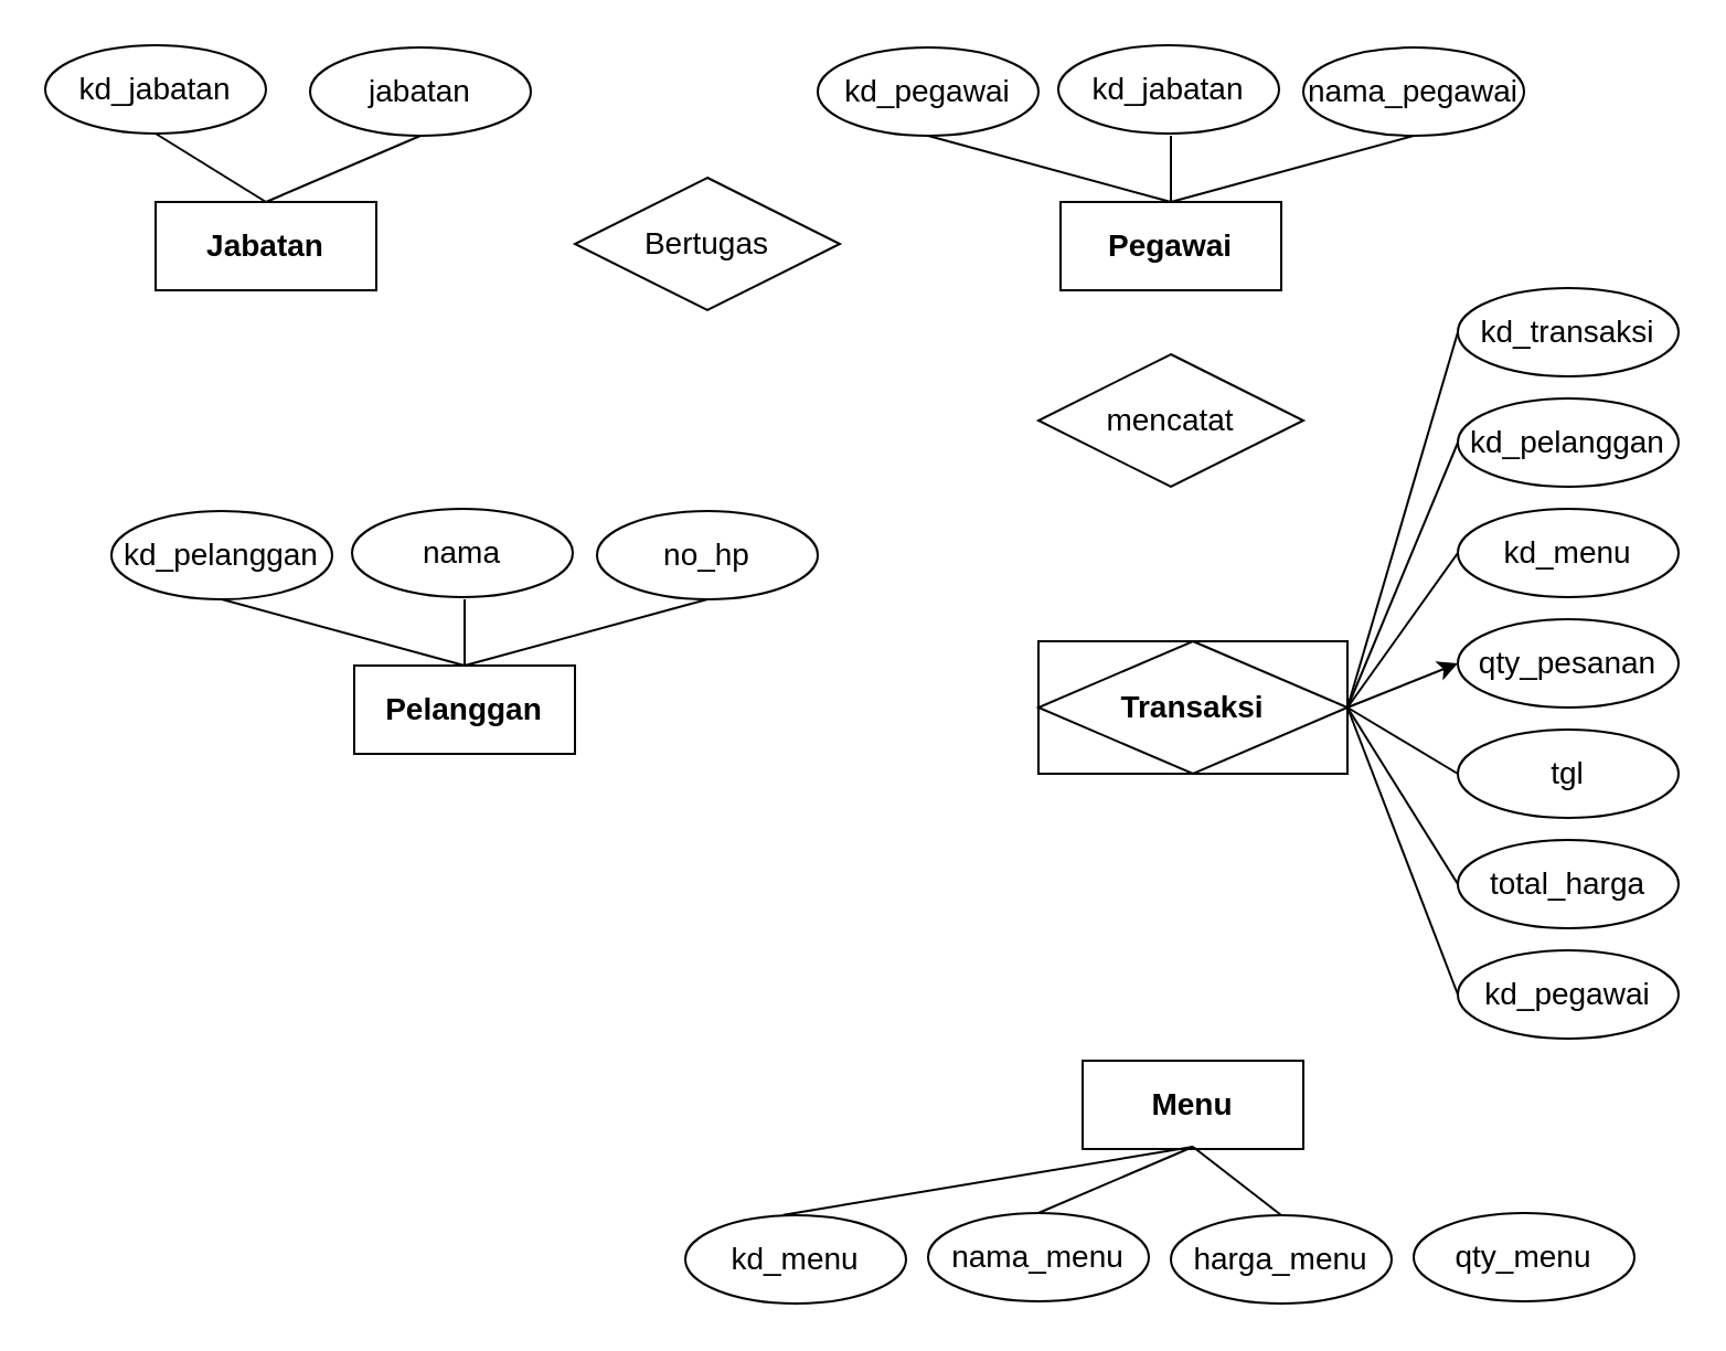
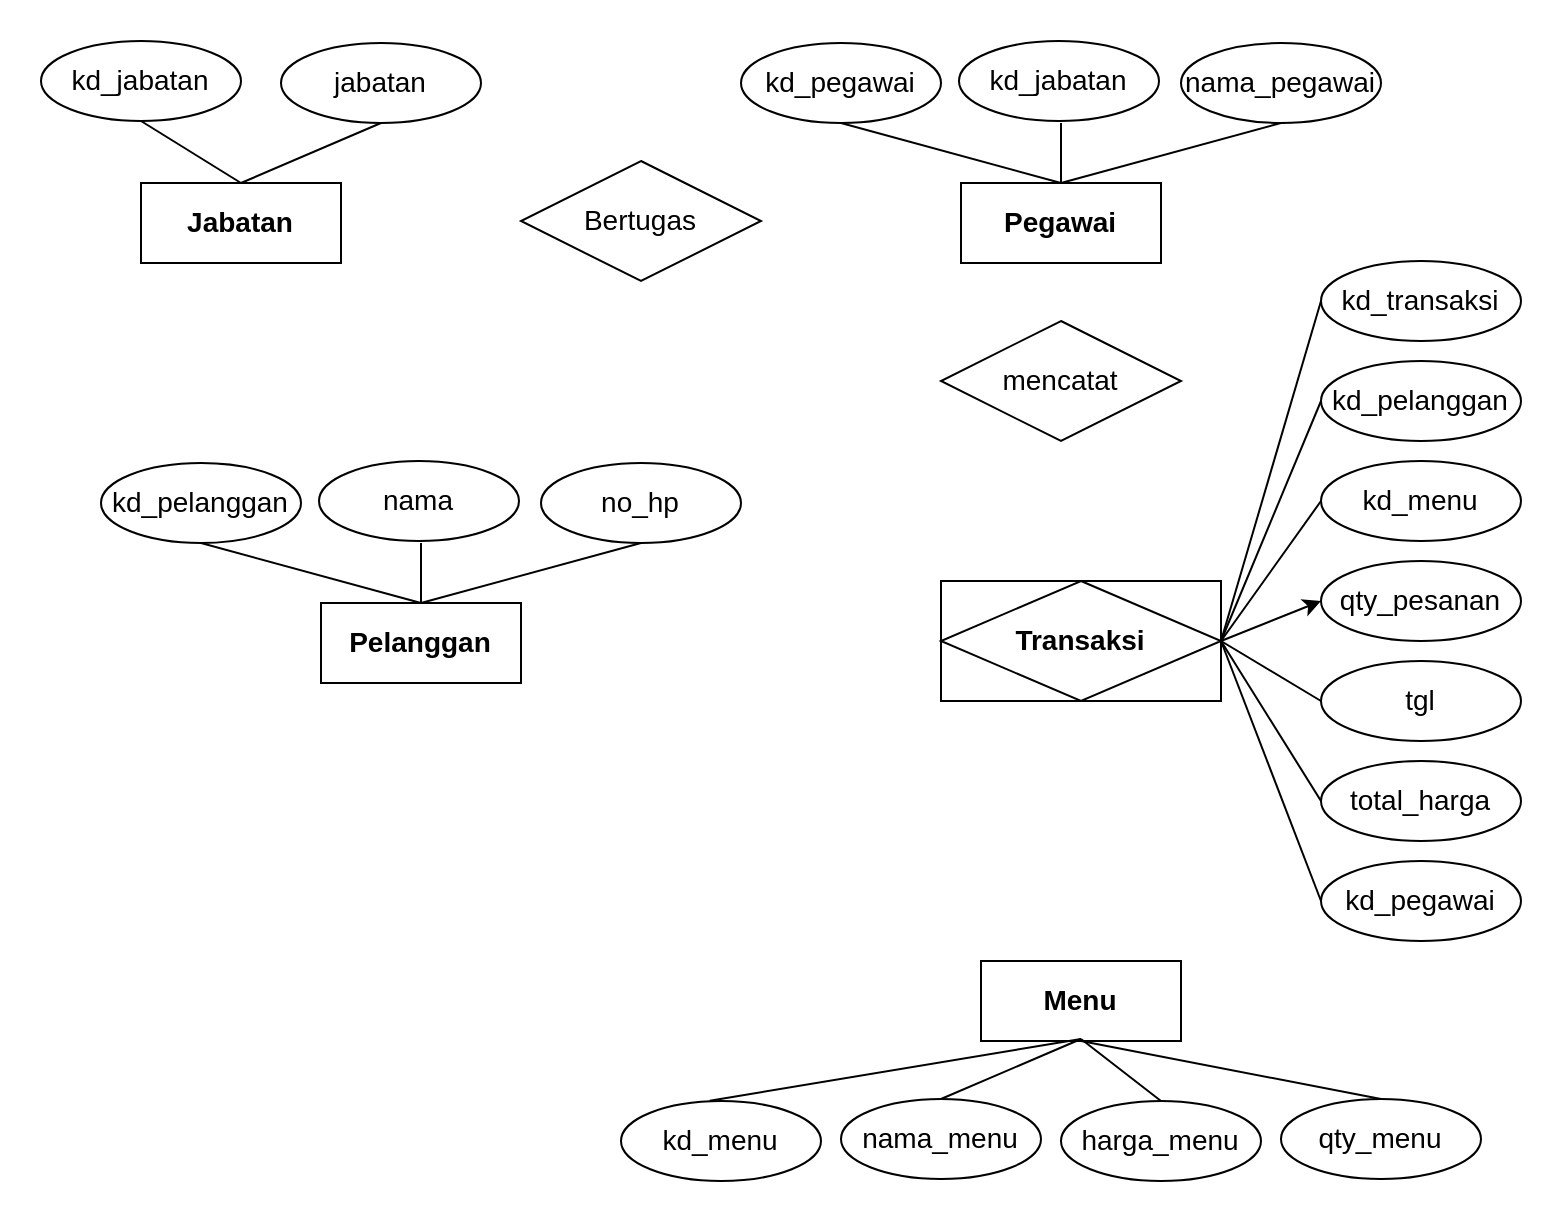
+ <mxCell id="17" value="" style="endArrow=none;html=1;rounded=0;fontSize=14;entryX=0.5;entryY=0;entryDx=0;entryDy=0;exitX=0.5;exitY=1;exitDx=0;exitDy=0;" edge="1" parent="1" source="9" target="16"><mxGeometry width="50" height="50" relative="1" as="geometry"><mxPoint x="550" y="529" as="sourcePoint" /><mxPoint x="590" y="560" as="targetPoint" /></mxGeometry></mxCell>
